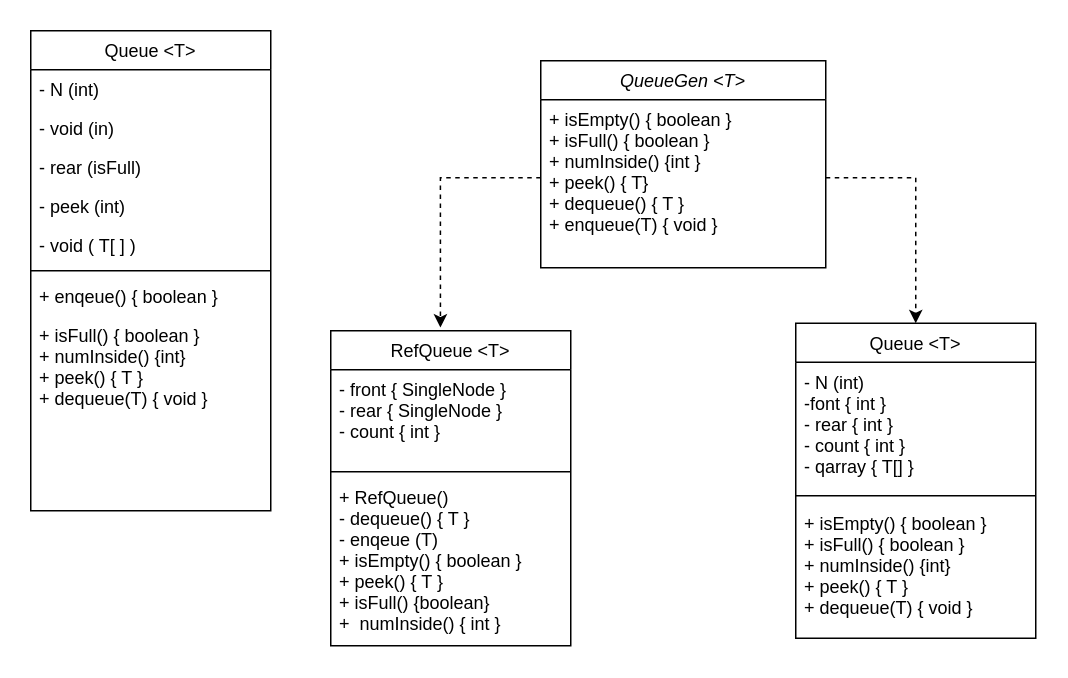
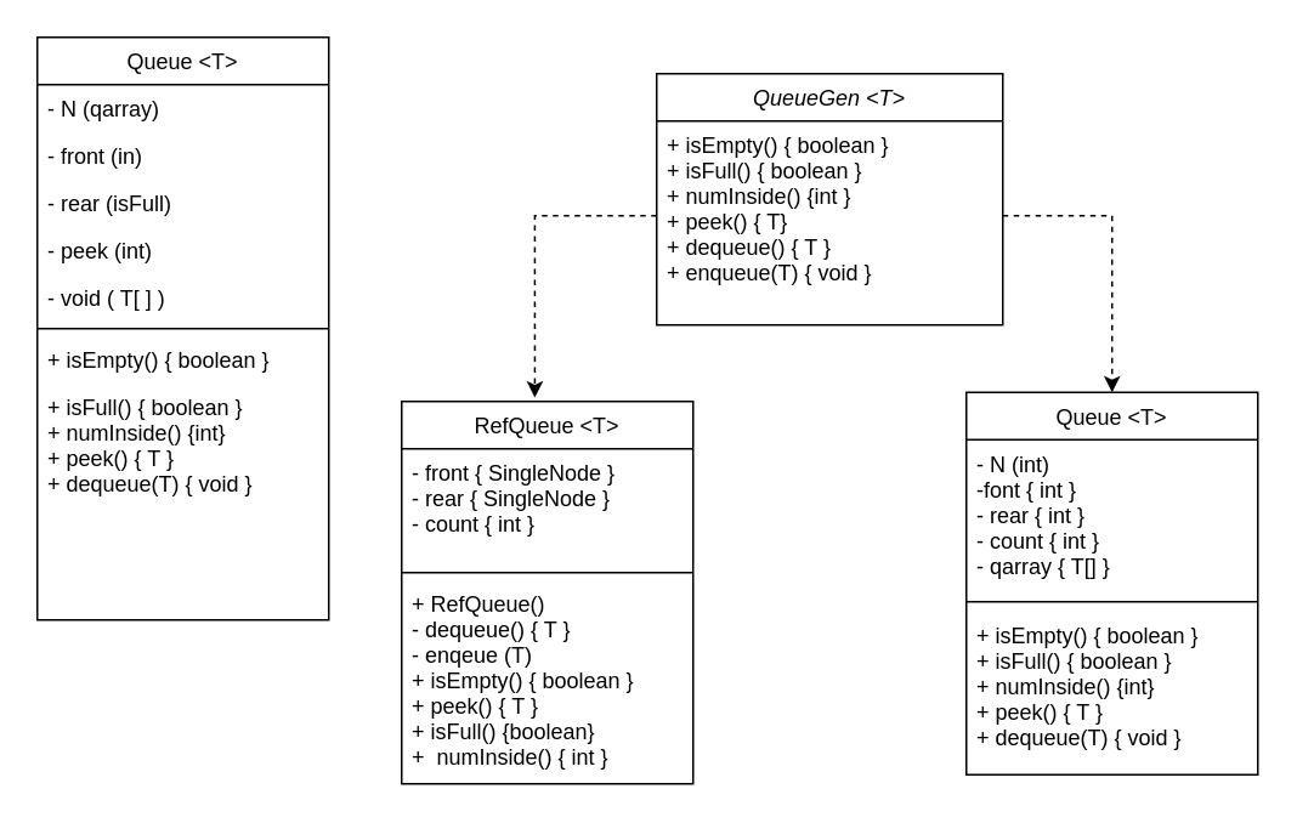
- <mxCell id="9" value="- N (int)" style="text;align=left;verticalAlign=top;spacingLeft=4;spacingRight=4;overflow=hidden;rotatable=0;points=[[0,0.5],[1,0.5]];portConstraint=eastwest;" vertex="1" parent="8"><mxGeometry y="26" width="160" height="26" as="geometry" /></mxCell>
+ <mxCell id="9" value="- N (qarray)" style="text;align=left;verticalAlign=top;spacingLeft=4;spacingRight=4;overflow=hidden;rotatable=0;points=[[0,0.5],[1,0.5]];portConstraint=eastwest;" vertex="1" parent="8"><mxGeometry y="26" width="160" height="26" as="geometry" /></mxCell>
- <mxCell id="10" value="- void (in)" style="text;align=left;verticalAlign=top;spacingLeft=4;spacingRight=4;overflow=hidden;rotatable=0;points=[[0,0.5],[1,0.5]];portConstraint=eastwest;rounded=0;shadow=0;html=0;" vertex="1" parent="8"><mxGeometry y="52" width="160" height="26" as="geometry" /></mxCell>
+ <mxCell id="10" value="- front (in)" style="text;align=left;verticalAlign=top;spacingLeft=4;spacingRight=4;overflow=hidden;rotatable=0;points=[[0,0.5],[1,0.5]];portConstraint=eastwest;rounded=0;shadow=0;html=0;" vertex="1" parent="8"><mxGeometry y="52" width="160" height="26" as="geometry" /></mxCell>
- <mxCell id="15" value="+ enqeue() { boolean }" style="text;align=left;verticalAlign=top;spacingLeft=4;spacingRight=4;overflow=hidden;rotatable=0;points=[[0,0.5],[1,0.5]];portConstraint=eastwest;" vertex="1" parent="8"><mxGeometry y="164" width="160" height="26" as="geometry" /></mxCell>
+ <mxCell id="15" value="+ isEmpty() { boolean }" style="text;align=left;verticalAlign=top;spacingLeft=4;spacingRight=4;overflow=hidden;rotatable=0;points=[[0,0.5],[1,0.5]];portConstraint=eastwest;" vertex="1" parent="8"><mxGeometry y="164" width="160" height="26" as="geometry" /></mxCell>
